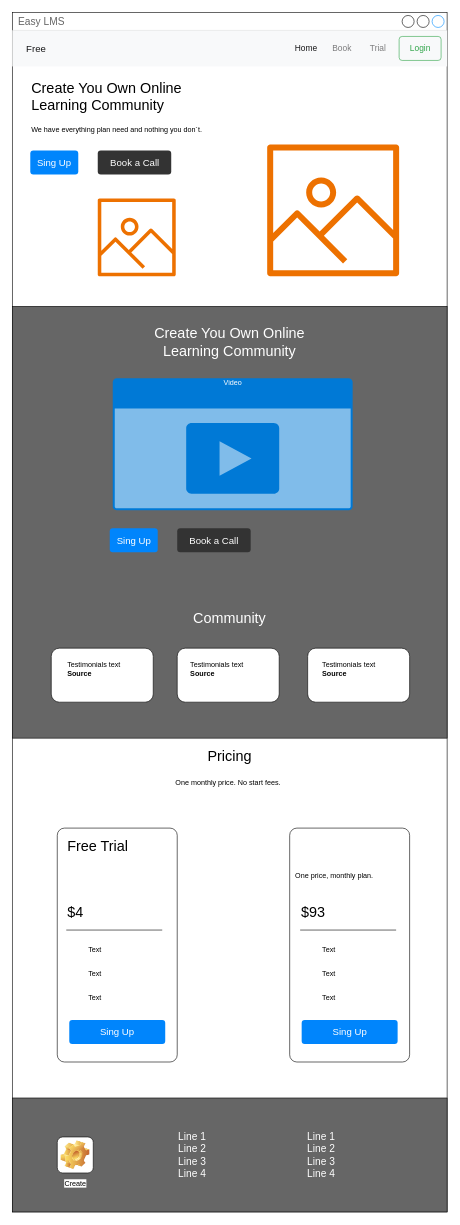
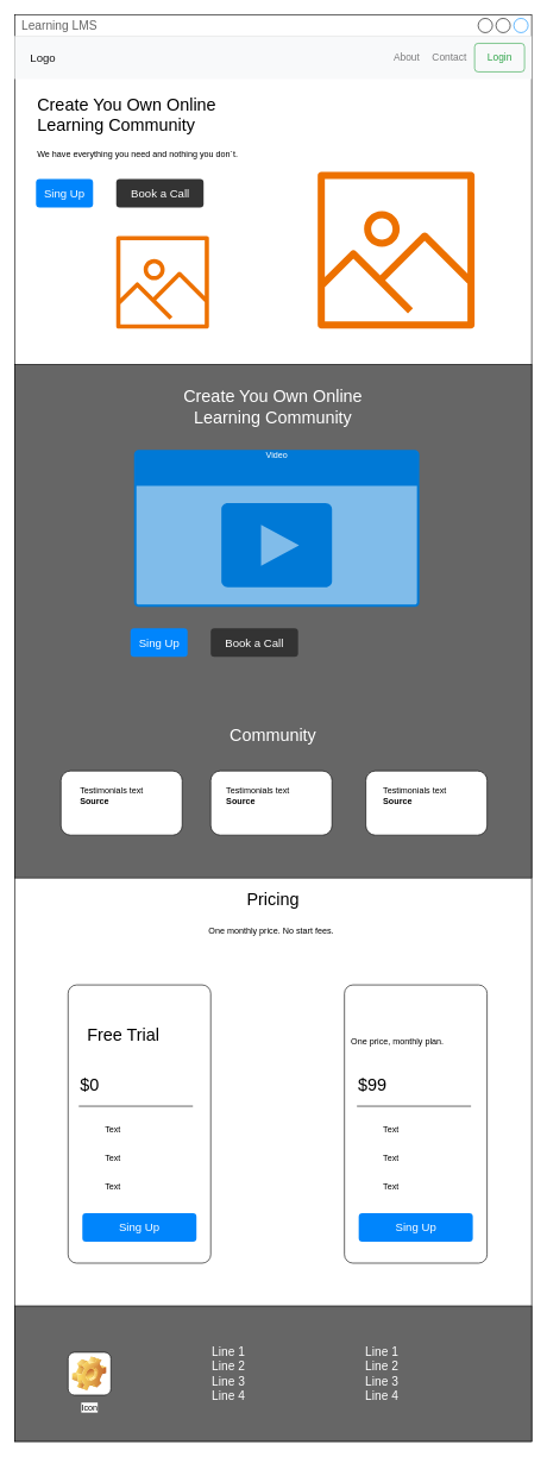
- <mxCell id="2" value="Easy LMS" style="strokeWidth=1;shadow=0;dashed=0;align=center;html=1;shape=mxgraph.mockup.containers.window;align=left;verticalAlign=top;spacingLeft=8;strokeColor2=#008cff;strokeColor3=#c4c4c4;fontColor=#666666;mainText=;fontSize=17;labelBackgroundColor=none;whiteSpace=wrap;" vertex="1" parent="1"><mxGeometry x="20" y="20" width="725" height="2000" as="geometry" /></mxCell>
+ <mxCell id="2" value="Learning LMS" style="strokeWidth=1;shadow=0;dashed=0;align=center;html=1;shape=mxgraph.mockup.containers.window;align=left;verticalAlign=top;spacingLeft=8;strokeColor2=#008cff;strokeColor3=#c4c4c4;fontColor=#666666;mainText=;fontSize=17;labelBackgroundColor=none;whiteSpace=wrap;" vertex="1" parent="1"><mxGeometry x="20" y="20" width="725" height="2000" as="geometry" /></mxCell>
- <mxCell id="5" value="Free" style="text;strokeColor=none;align=center;verticalAlign=middle;spacingLeft=10;spacingRight=10;points=[[0,0.5],[1,0.5]];portConstraint=eastwest;rotatable=0;whiteSpace=wrap;html=1;fillColor=none;fontColor=#181819;fontSize=16;" vertex="1" parent="4"><mxGeometry width="80" height="40" as="geometry" /></mxCell>
+ <mxCell id="5" value="Logo" style="text;strokeColor=none;align=center;verticalAlign=middle;spacingLeft=10;spacingRight=10;points=[[0,0.5],[1,0.5]];portConstraint=eastwest;rotatable=0;whiteSpace=wrap;html=1;fillColor=none;fontColor=#181819;fontSize=16;" vertex="1" parent="4"><mxGeometry width="80" height="40" as="geometry" /></mxCell>
- <mxCell id="7" value="Home" style="text;strokeColor=none;align=center;verticalAlign=middle;spacingLeft=10;spacingRight=10;points=[[0,0.5],[1,0.5]];portConstraint=eastwest;rotatable=0;whiteSpace=wrap;html=1;fillColor=none;fontColor=#181819;fontSize=14;" vertex="1" parent="3"><mxGeometry x="465" y="10" width="50" height="40" as="geometry" /></mxCell>
- <mxCell id="8" value="Book" style="text;strokeColor=none;align=center;verticalAlign=middle;spacingLeft=10;spacingRight=10;points=[[0,0.5],[1,0.5]];portConstraint=eastwest;rotatable=0;whiteSpace=wrap;html=1;fillColor=none;fontColor=#7C7C7D;fontSize=14;" vertex="1" parent="3"><mxGeometry x="515" y="10" width="70" height="40" as="geometry" /></mxCell>
+ <mxCell id="8" value="About" style="text;strokeColor=none;align=center;verticalAlign=middle;spacingLeft=10;spacingRight=10;points=[[0,0.5],[1,0.5]];portConstraint=eastwest;rotatable=0;whiteSpace=wrap;html=1;fillColor=none;fontColor=#7C7C7D;fontSize=14;" vertex="1" parent="3"><mxGeometry x="515" y="10" width="70" height="40" as="geometry" /></mxCell>
- <mxCell id="9" value="Trial" style="text;strokeColor=none;align=center;verticalAlign=middle;spacingLeft=10;spacingRight=10;points=[[0,0.5],[1,0.5]];portConstraint=eastwest;rotatable=0;whiteSpace=wrap;html=1;fillColor=none;fontColor=#7C7C7D;fontSize=14;" vertex="1" parent="3"><mxGeometry x="575" y="10" width="70" height="40" as="geometry" /></mxCell>
+ <mxCell id="9" value="Contact" style="text;strokeColor=none;align=center;verticalAlign=middle;spacingLeft=10;spacingRight=10;points=[[0,0.5],[1,0.5]];portConstraint=eastwest;rotatable=0;whiteSpace=wrap;html=1;fillColor=none;fontColor=#7C7C7D;fontSize=14;" vertex="1" parent="3"><mxGeometry x="575" y="10" width="70" height="40" as="geometry" /></mxCell>
- <mxCell id="11" value="We have everything plan need and nothing you don´t." style="text;html=1;align=left;verticalAlign=middle;whiteSpace=wrap;rounded=0;" vertex="1" parent="1"><mxGeometry x="50" y="200" width="450" height="30" as="geometry" /></mxCell>
+ <mxCell id="11" value="We have everything you need and nothing you don´t." style="text;html=1;align=left;verticalAlign=middle;whiteSpace=wrap;rounded=0;" vertex="1" parent="1"><mxGeometry x="50" y="200" width="450" height="30" as="geometry" /></mxCell>
- <mxCell id="32" value="&lt;font size=&quot;5&quot;&gt;Free Trial&lt;/font&gt;" style="text;html=1;align=left;verticalAlign=middle;whiteSpace=wrap;rounded=0;fontColor=#000000;" vertex="1" parent="1"><mxGeometry x="110" y="1390" width="165" height="40" as="geometry" /></mxCell>
+ <mxCell id="32" value="&lt;font size=&quot;5&quot;&gt;Free Trial&lt;/font&gt;" style="text;html=1;align=left;verticalAlign=middle;whiteSpace=wrap;rounded=0;fontColor=#000000;" vertex="1" parent="1"><mxGeometry x="120" y="1430" width="165" height="40" as="geometry" /></mxCell>
- <mxCell id="33" value="&lt;font size=&quot;5&quot;&gt;$4&lt;/font&gt;" style="text;html=1;align=left;verticalAlign=middle;whiteSpace=wrap;rounded=0;fontColor=#000000;" vertex="1" parent="1"><mxGeometry x="110" y="1500" width="165" height="40" as="geometry" /></mxCell>
+ <mxCell id="33" value="&lt;font size=&quot;5&quot;&gt;$0&lt;/font&gt;" style="text;html=1;align=left;verticalAlign=middle;whiteSpace=wrap;rounded=0;fontColor=#000000;" vertex="1" parent="1"><mxGeometry x="110" y="1500" width="165" height="40" as="geometry" /></mxCell>
- <mxCell id="36" value="&lt;font size=&quot;5&quot;&gt;$93&lt;/font&gt;" style="text;html=1;align=left;verticalAlign=middle;whiteSpace=wrap;rounded=0;fontColor=#000000;" vertex="1" parent="1"><mxGeometry x="500" y="1500" width="165" height="40" as="geometry" /></mxCell>
+ <mxCell id="36" value="&lt;font size=&quot;5&quot;&gt;$99&lt;/font&gt;" style="text;html=1;align=left;verticalAlign=middle;whiteSpace=wrap;rounded=0;fontColor=#000000;" vertex="1" parent="1"><mxGeometry x="500" y="1500" width="165" height="40" as="geometry" /></mxCell>
- <mxCell id="53" value="Create" style="icon;html=1;image=img/clipart/Gear_128x128.png" vertex="1" parent="1"><mxGeometry x="95" y="1895" width="60" height="60" as="geometry" /></mxCell>
+ <mxCell id="53" value="Icon" style="icon;html=1;image=img/clipart/Gear_128x128.png" vertex="1" parent="1"><mxGeometry x="95" y="1895" width="60" height="60" as="geometry" /></mxCell>
